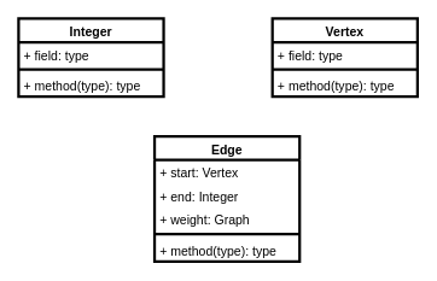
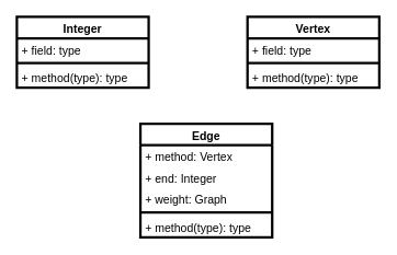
- <mxCell id="11" value="+ start: Vertex" style="text;strokeColor=none;fillColor=none;align=left;verticalAlign=top;spacingLeft=4;spacingRight=4;overflow=hidden;rotatable=0;points=[[0,0.5],[1,0.5]];portConstraint=eastwest;whiteSpace=wrap;html=1;fontSize=14;strokeWidth=3;" vertex="1" parent="10"><mxGeometry y="26" width="160" height="26" as="geometry" /></mxCell>
+ <mxCell id="11" value="+ method: Vertex" style="text;strokeColor=none;fillColor=none;align=left;verticalAlign=top;spacingLeft=4;spacingRight=4;overflow=hidden;rotatable=0;points=[[0,0.5],[1,0.5]];portConstraint=eastwest;whiteSpace=wrap;html=1;fontSize=14;strokeWidth=3;" vertex="1" parent="10"><mxGeometry y="26" width="160" height="26" as="geometry" /></mxCell>
